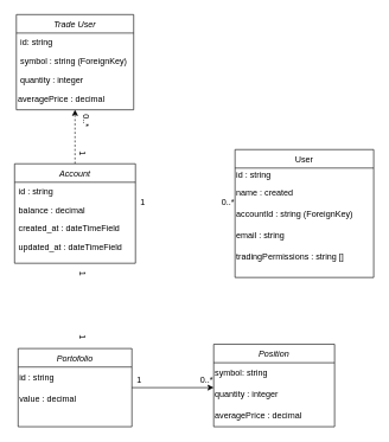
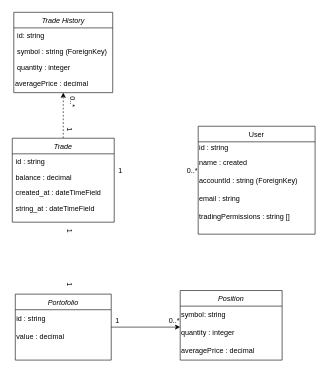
- <mxCell id="19" value="Trade User&#10;" style="swimlane;fontStyle=2;align=center;verticalAlign=top;childLayout=stackLayout;horizontal=1;startSize=26;horizontalStack=0;resizeParent=1;resizeLast=0;collapsible=1;marginBottom=0;rounded=0;shadow=0;strokeWidth=1;" vertex="1" parent="1"><mxGeometry x="22.5" y="20" width="165" height="134" as="geometry"><mxRectangle x="230" y="140" width="160" height="26" as="alternateBounds" /></mxGeometry></mxCell>
+ <mxCell id="19" value="Trade History&#10;" style="swimlane;fontStyle=2;align=center;verticalAlign=top;childLayout=stackLayout;horizontal=1;startSize=26;horizontalStack=0;resizeParent=1;resizeLast=0;collapsible=1;marginBottom=0;rounded=0;shadow=0;strokeWidth=1;" vertex="1" parent="1"><mxGeometry x="22.5" y="20" width="165" height="134" as="geometry"><mxRectangle x="230" y="140" width="160" height="26" as="alternateBounds" /></mxGeometry></mxCell>
- <mxCell id="3" value="Account" style="swimlane;fontStyle=2;align=center;verticalAlign=top;childLayout=stackLayout;horizontal=1;startSize=26;horizontalStack=0;resizeParent=1;resizeLast=0;collapsible=1;marginBottom=0;rounded=0;shadow=0;strokeWidth=1;" vertex="1" parent="1"><mxGeometry x="20" y="230" width="170" height="140" as="geometry"><mxRectangle x="230" y="140" width="160" height="26" as="alternateBounds" /></mxGeometry></mxCell>
+ <mxCell id="3" value="Trade" style="swimlane;fontStyle=2;align=center;verticalAlign=top;childLayout=stackLayout;horizontal=1;startSize=26;horizontalStack=0;resizeParent=1;resizeLast=0;collapsible=1;marginBottom=0;rounded=0;shadow=0;strokeWidth=1;" vertex="1" parent="1"><mxGeometry x="20" y="230" width="170" height="140" as="geometry"><mxRectangle x="230" y="140" width="160" height="26" as="alternateBounds" /></mxGeometry></mxCell>
- <mxCell id="7" value="updated_at : dateTimeField" style="text;align=left;verticalAlign=top;spacingLeft=4;spacingRight=4;overflow=hidden;rotatable=0;points=[[0,0.5],[1,0.5]];portConstraint=eastwest;rounded=0;shadow=0;html=0;" vertex="1" parent="3"><mxGeometry y="104" width="170" height="26" as="geometry" /></mxCell>
+ <mxCell id="7" value="string_at : dateTimeField" style="text;align=left;verticalAlign=top;spacingLeft=4;spacingRight=4;overflow=hidden;rotatable=0;points=[[0,0.5],[1,0.5]];portConstraint=eastwest;rounded=0;shadow=0;html=0;" vertex="1" parent="3"><mxGeometry y="104" width="170" height="26" as="geometry" /></mxCell>
